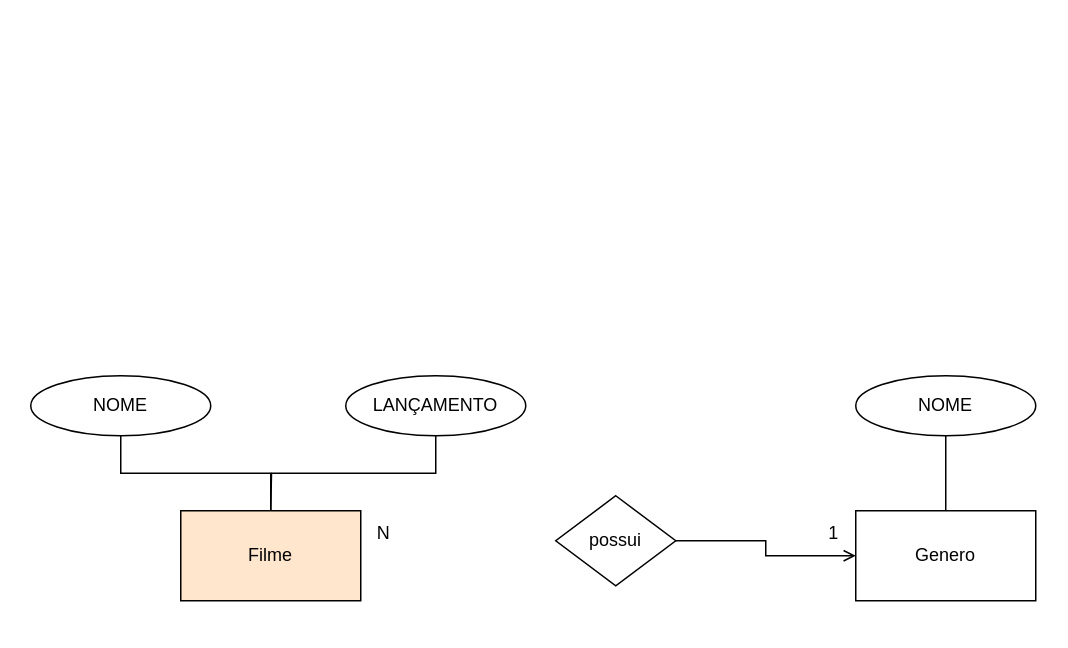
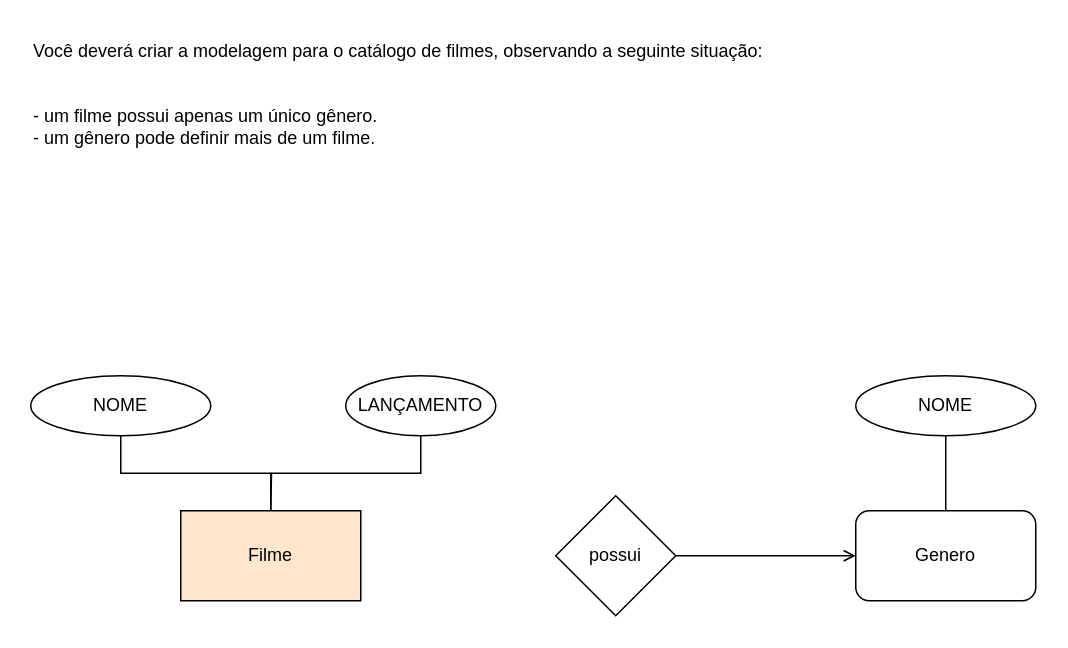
+ <mxCell id="14" value="Você deverá criar a modelagem para o catálogo de filmes, observando a seguinte situação:&#10;&#10;&#10;- um filme possui apenas um único gênero.&#10;- um gênero pode definir mais de um filme." style="text;whiteSpace=wrap;" vertex="1" parent="1"><mxGeometry x="20" y="20" width="520" height="100" as="geometry" /></mxCell>
- <mxCell id="12" value="LANÇAMENTO" style="ellipse;whiteSpace=wrap;html=1;" vertex="1" parent="1"><mxGeometry x="230" y="250" width="120" height="40" as="geometry" /></mxCell>
+ <mxCell id="12" value="LANÇAMENTO" style="ellipse;whiteSpace=wrap;html=1;" vertex="1" parent="1"><mxGeometry x="230" y="250" width="100" height="40" as="geometry" /></mxCell>
- <mxCell id="7" value="N" style="text;html=1;align=center;verticalAlign=middle;resizable=0;points=[];autosize=1;strokeColor=none;fillColor=none;" vertex="1" parent="1"><mxGeometry x="240" y="340" width="30" height="30" as="geometry" /></mxCell>
- <mxCell id="8" value="1" style="text;html=1;align=center;verticalAlign=middle;resizable=0;points=[];autosize=1;strokeColor=none;fillColor=none;" vertex="1" parent="1"><mxGeometry x="540" y="340" width="30" height="30" as="geometry" /></mxCell>
- <mxCell id="6" value="possui" style="rhombus;whiteSpace=wrap;html=1;" vertex="1" parent="1"><mxGeometry x="370" y="330" width="80" height="60" as="geometry" /></mxCell>
+ <mxCell id="6" value="possui" style="rhombus;whiteSpace=wrap;html=1;" vertex="1" parent="1"><mxGeometry x="370" y="330" width="80" height="80" as="geometry" /></mxCell>
- <mxCell id="4" value="Genero" style="rounded=0;whiteSpace=wrap;html=1;" vertex="1" parent="1"><mxGeometry x="570" y="340" width="120" height="60" as="geometry" /></mxCell>
+ <mxCell id="4" value="Genero" style="whiteSpace=wrap;html=1;rounded=1;" vertex="1" parent="1"><mxGeometry x="570" y="340" width="120" height="60" as="geometry" /></mxCell>
